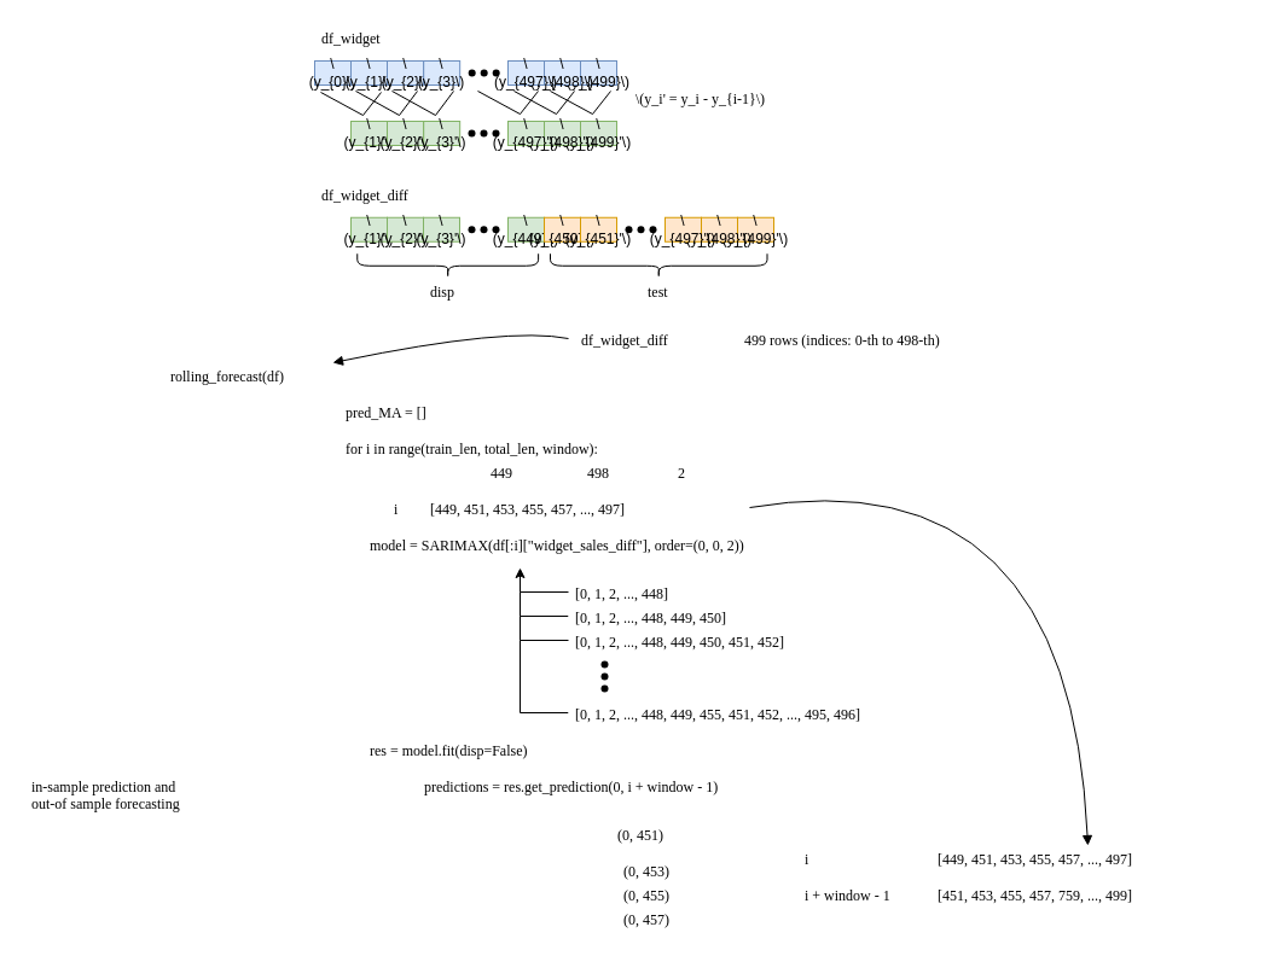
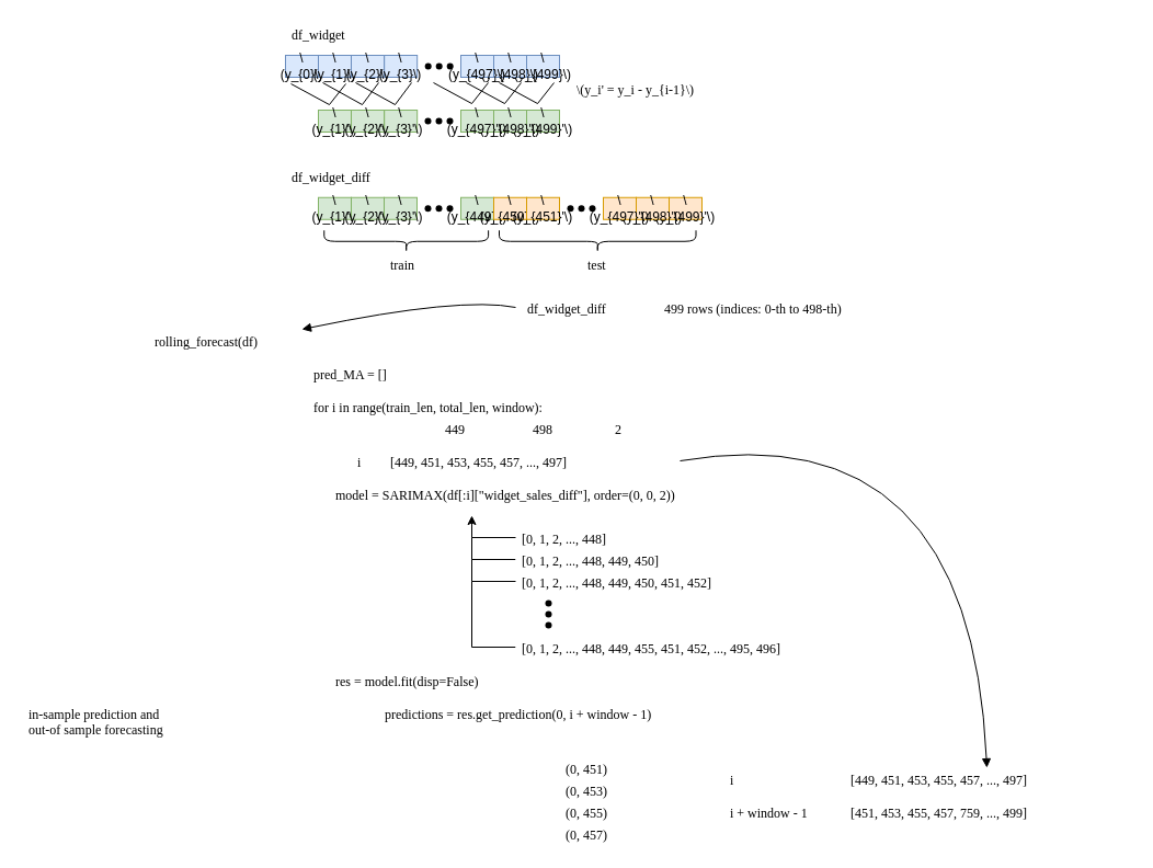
- <mxCell id="48" value="&lt;font face=&quot;Roboto Mono&quot;&gt;disp&lt;/font&gt;" style="text;html=1;align=left;verticalAlign=top;rounded=0;spacing=0;spacingLeft=6;" parent="1" vertex="1"><mxGeometry x="350.18" y="230" width="50" height="20" as="geometry" /></mxCell>
+ <mxCell id="48" value="&lt;font face=&quot;Roboto Mono&quot;&gt;train&lt;/font&gt;" style="text;html=1;align=left;verticalAlign=top;rounded=0;spacing=0;spacingLeft=6;" parent="1" vertex="1"><mxGeometry x="350.18" y="230" width="50" height="20" as="geometry" /></mxCell>
- <mxCell id="77" value="&lt;font face=&quot;Roboto Mono&quot;&gt;499 rows (indices: 0-th to 498-th)&lt;/font&gt;" style="text;html=1;align=left;verticalAlign=top;rounded=0;spacing=0;spacingLeft=6;" parent="1" vertex="1"><mxGeometry x="609.88" y="270" width="260.12" height="20" as="geometry" /></mxCell>
+ <mxCell id="77" value="&lt;font face=&quot;Roboto Mono&quot;&gt;499 rows (indices: 0-th to 498-th)&lt;/font&gt;" style="text;html=1;align=left;verticalAlign=top;rounded=0;spacing=0;spacingLeft=6;" parent="1" vertex="1"><mxGeometry x="599.88" y="270" width="260.12" height="20" as="geometry" /></mxCell>
- <mxCell id="79" value="&lt;font face=&quot;Roboto Mono&quot;&gt;(0, 451)&lt;/font&gt;" style="text;html=1;align=left;verticalAlign=top;rounded=0;spacing=0;spacingLeft=6;" vertex="1" parent="1"><mxGeometry x="505" y="680" width="99.82" height="20" as="geometry" /></mxCell>
+ <mxCell id="79" value="&lt;font face=&quot;Roboto Mono&quot;&gt;(0, 451)&lt;/font&gt;" style="text;html=1;align=left;verticalAlign=top;rounded=0;spacing=0;spacingLeft=6;" vertex="1" parent="1"><mxGeometry x="510" y="690" width="99.82" height="20" as="geometry" /></mxCell>
